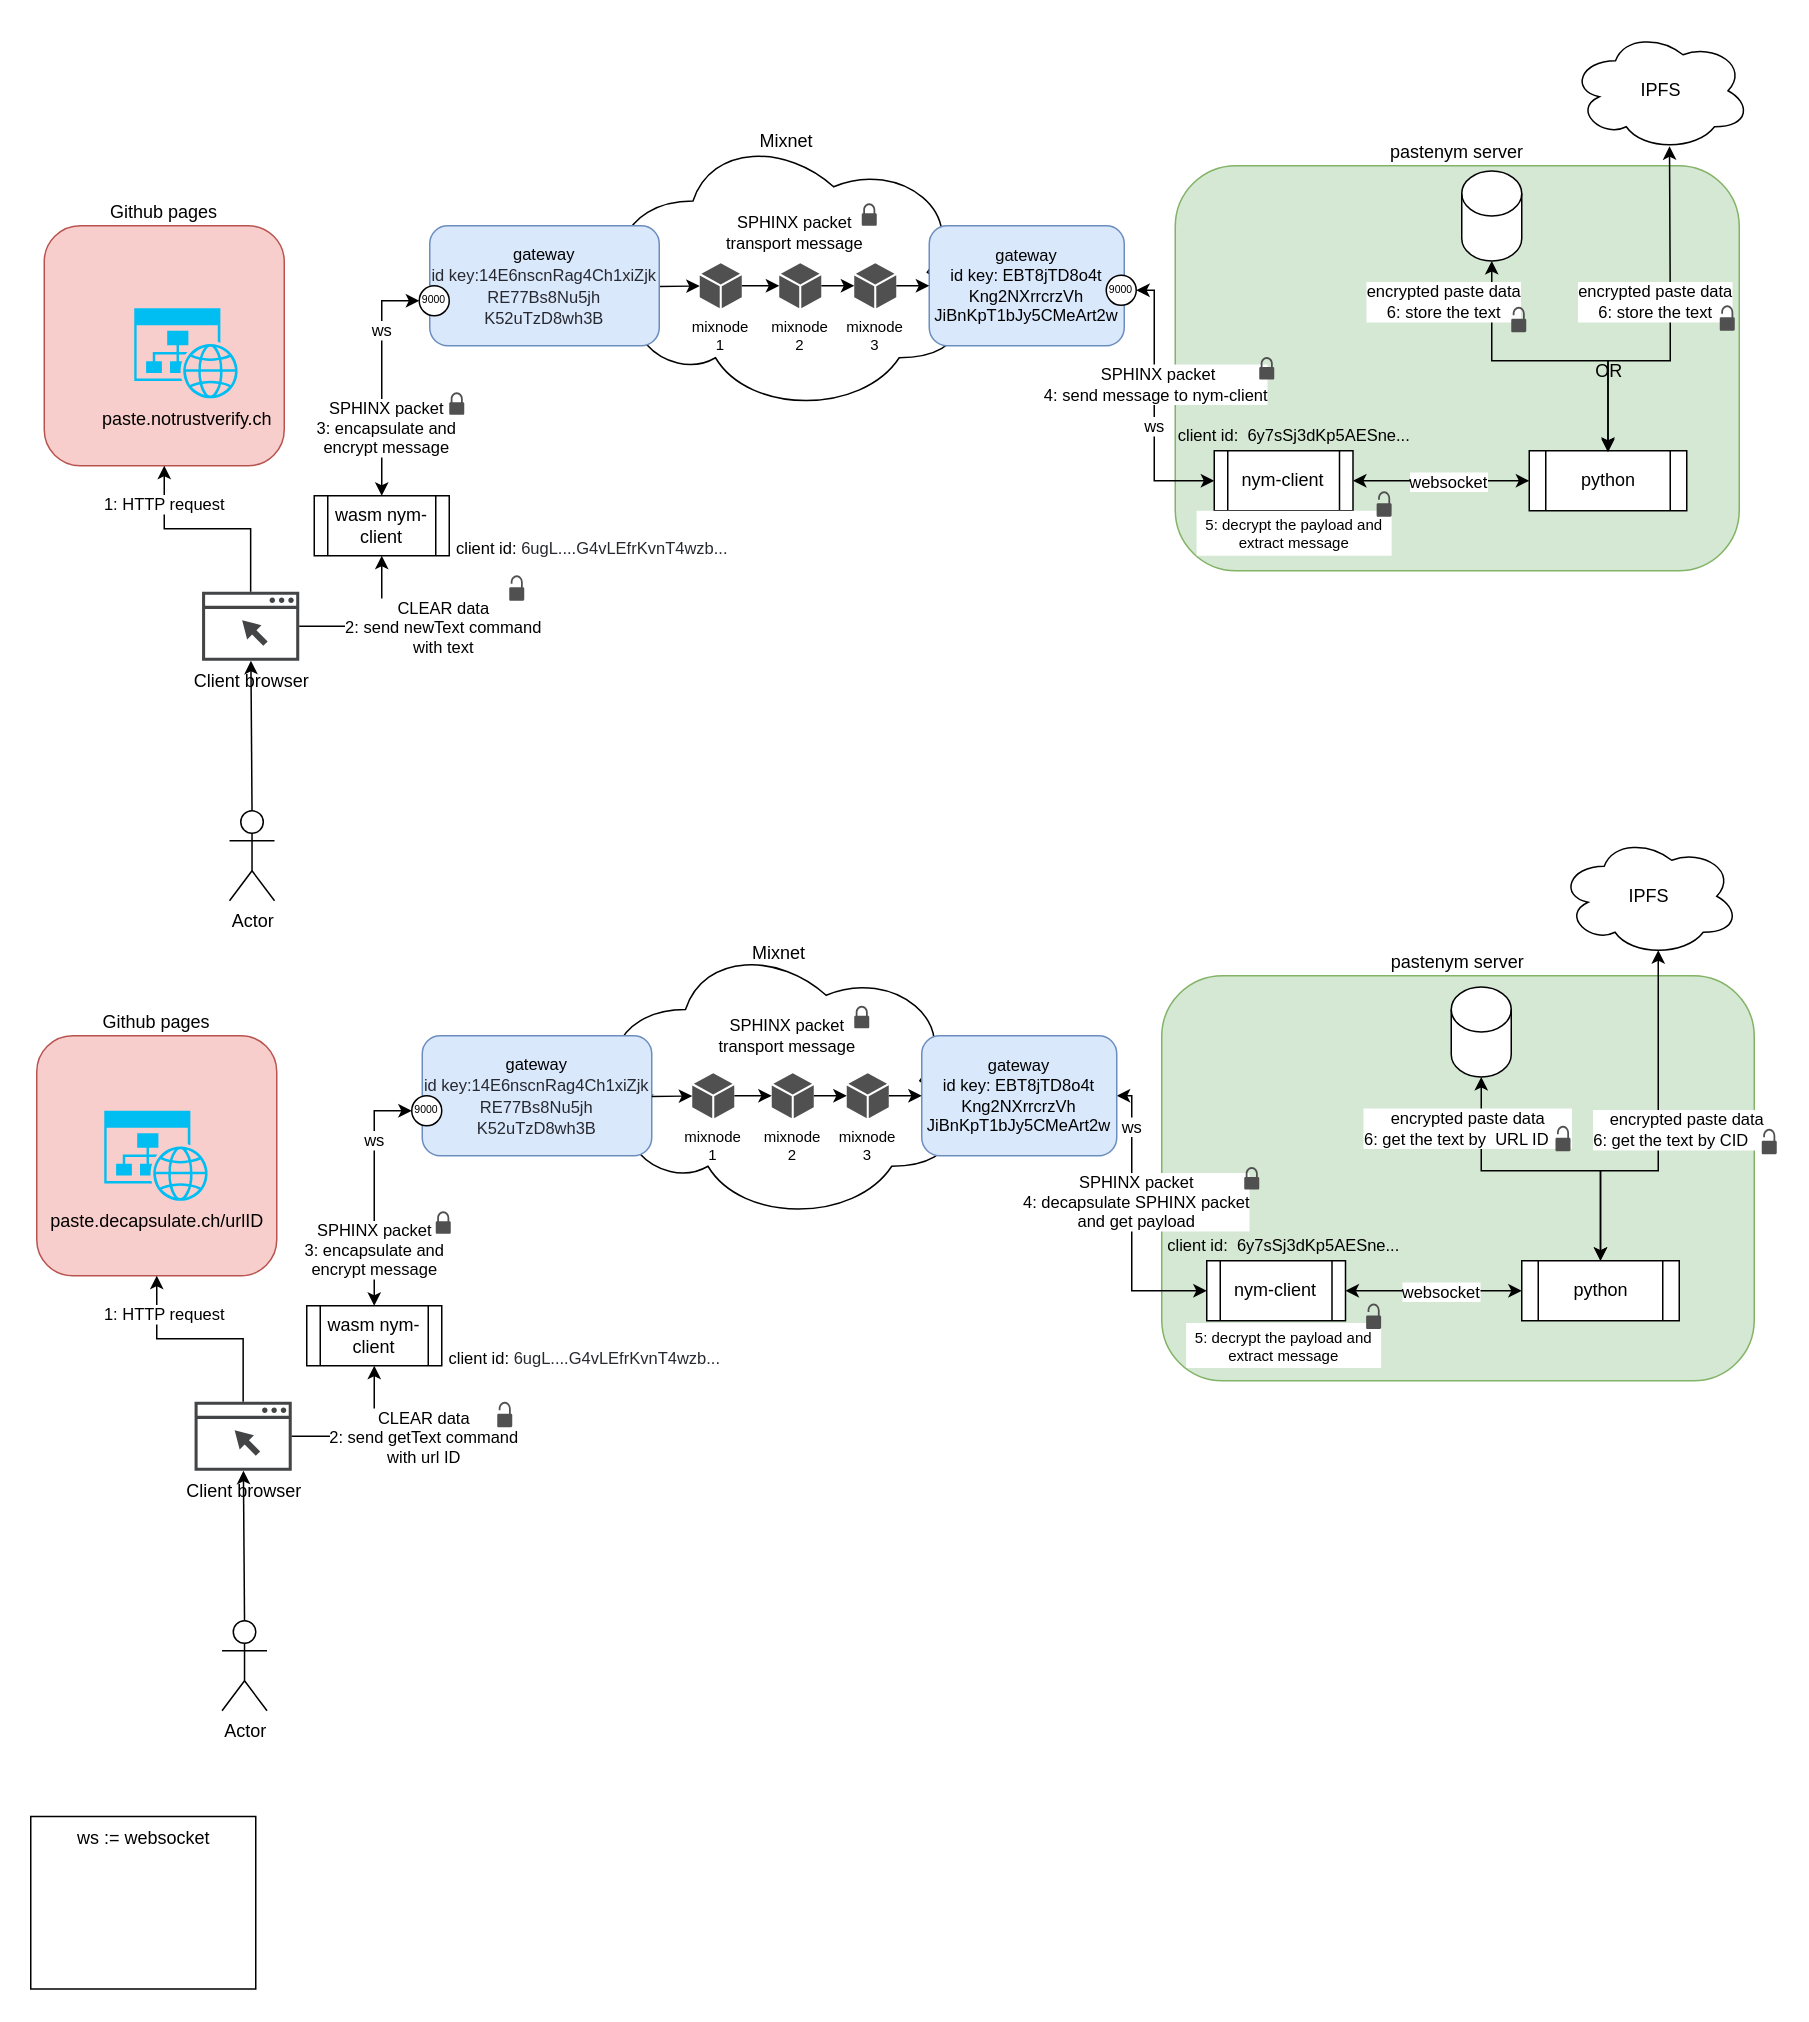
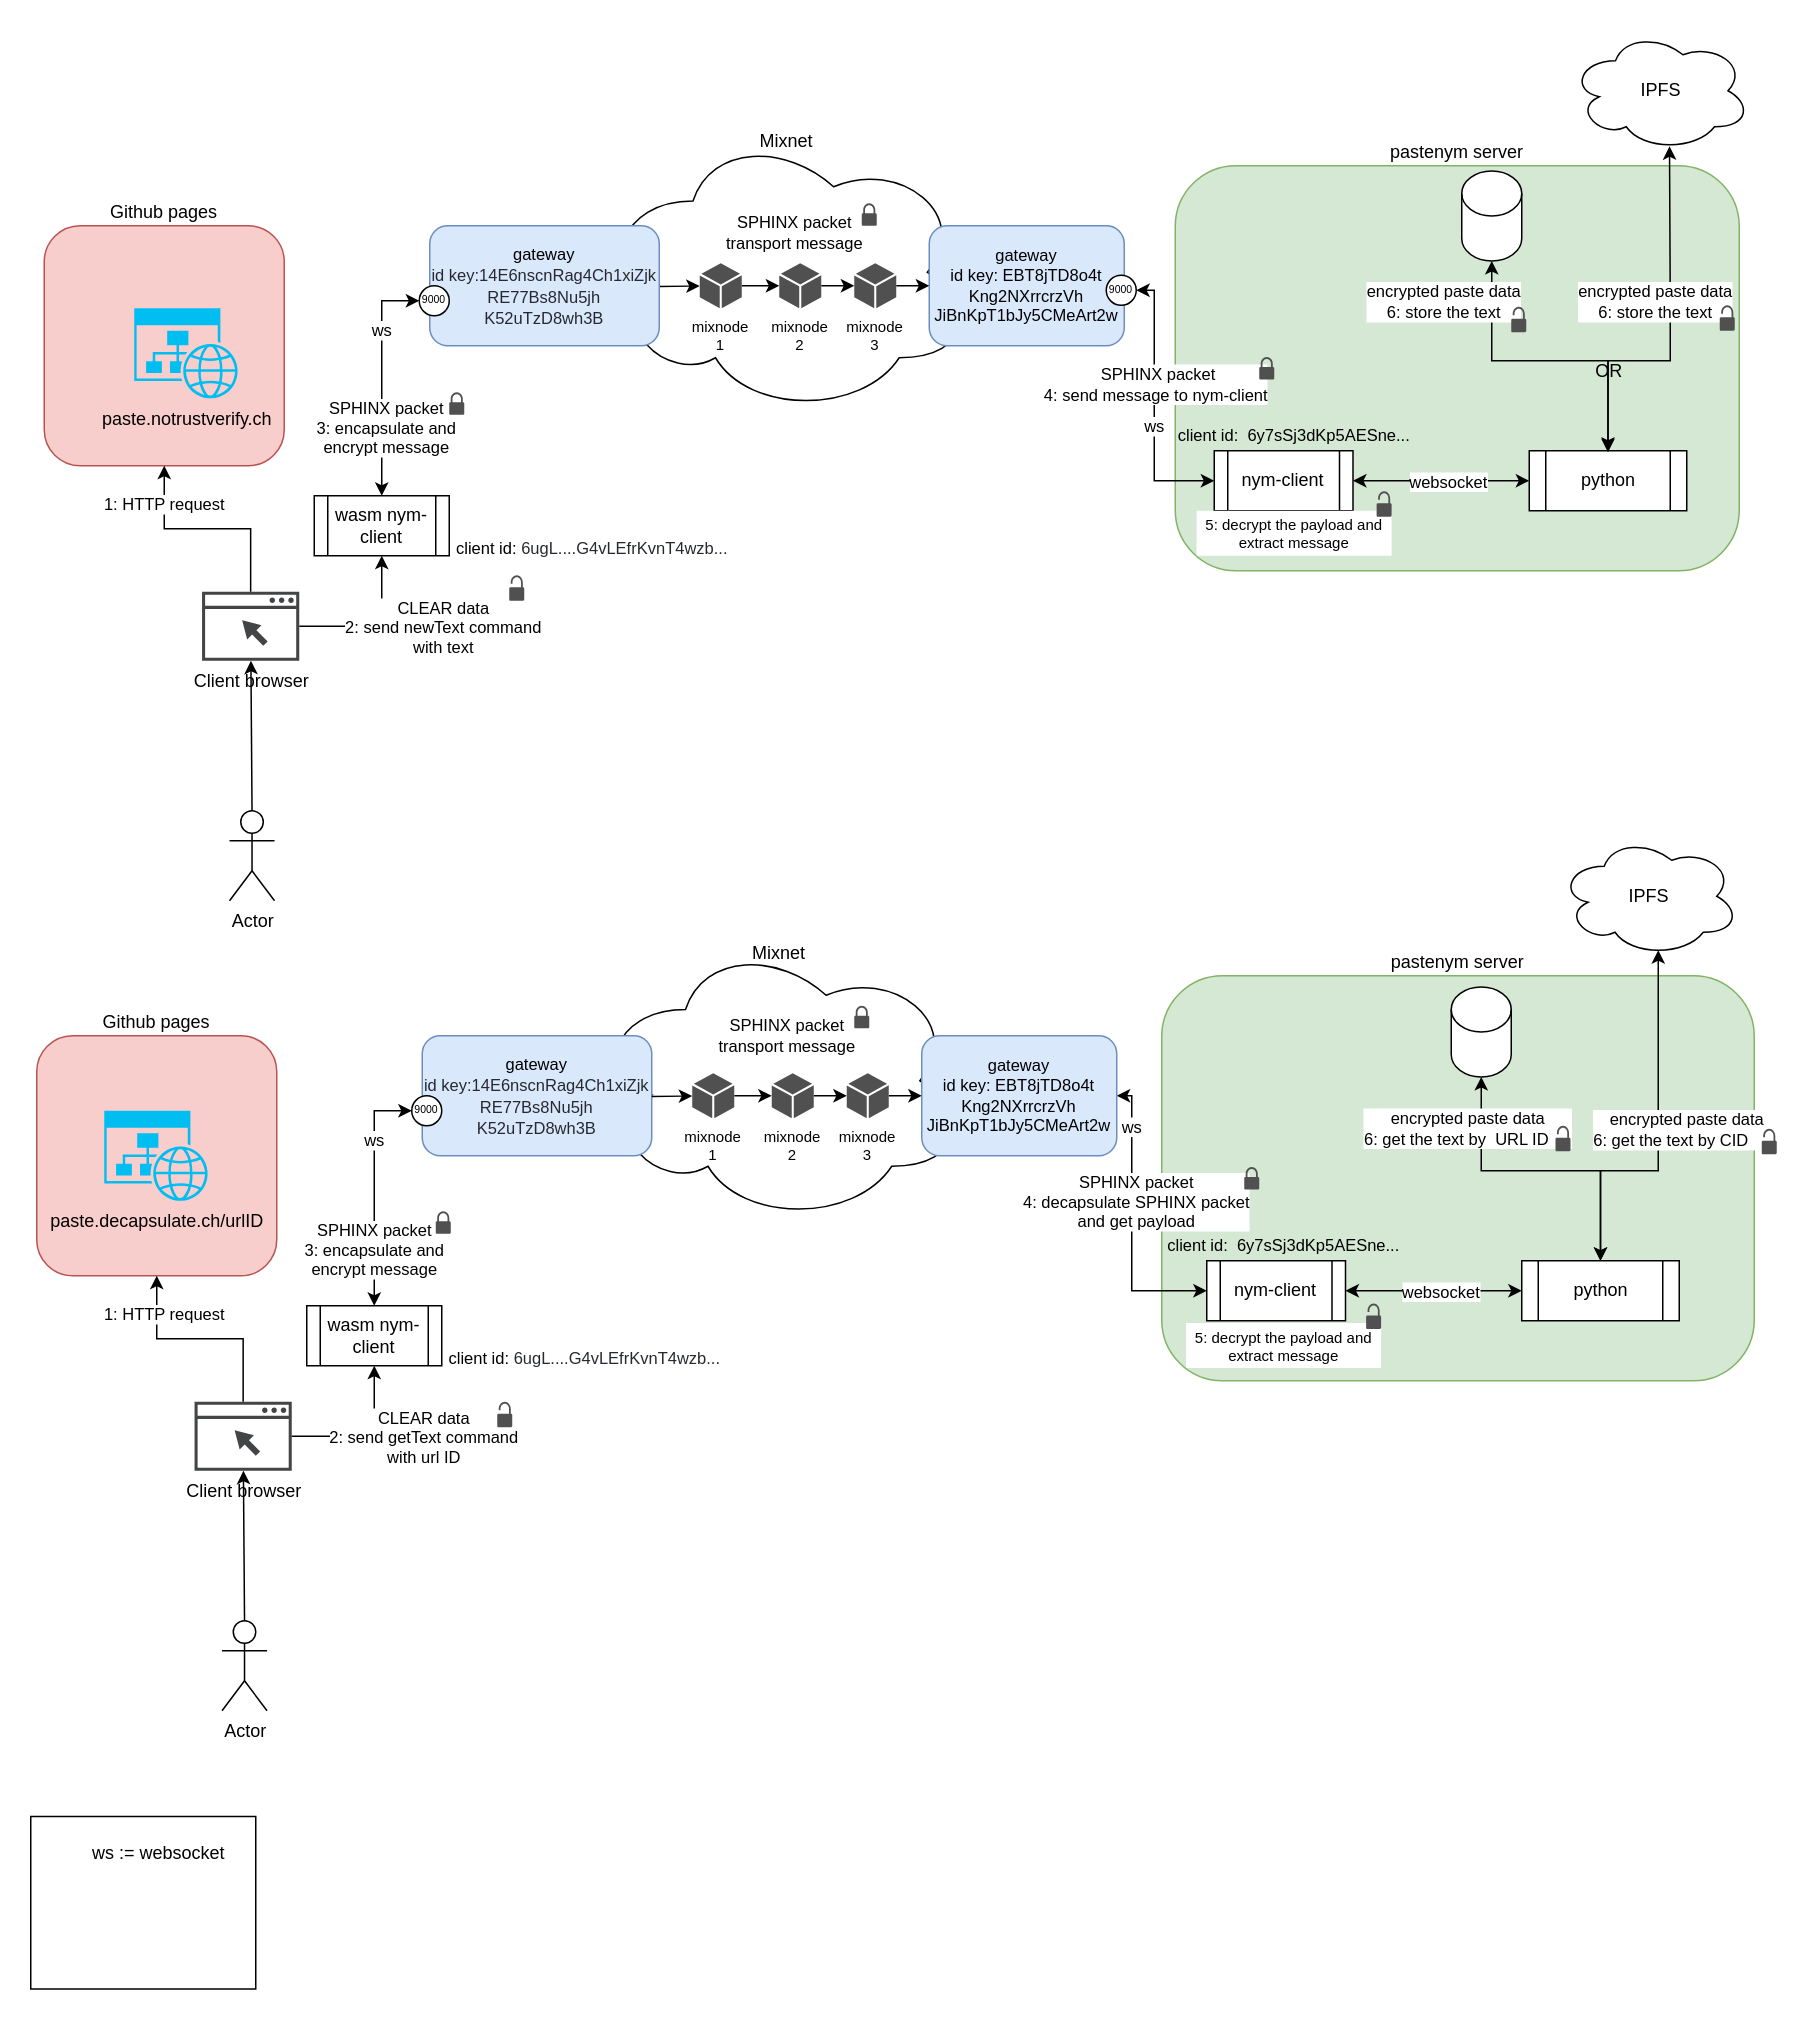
- <mxCell id="36" value="ws := websocket" style="text;html=1;align=center;verticalAlign=middle;resizable=0;points=[];autosize=1;strokeColor=none;fillColor=none;" parent="34" vertex="1"><mxGeometry x="20" width="110" height="30" as="geometry" /></mxCell>
+ <mxCell id="36" value="ws := websocket" style="text;html=1;align=center;verticalAlign=middle;resizable=0;points=[];autosize=1;strokeColor=none;fillColor=none;" parent="34" vertex="1"><mxGeometry x="30" y="10" width="110" height="30" as="geometry" /></mxCell>
